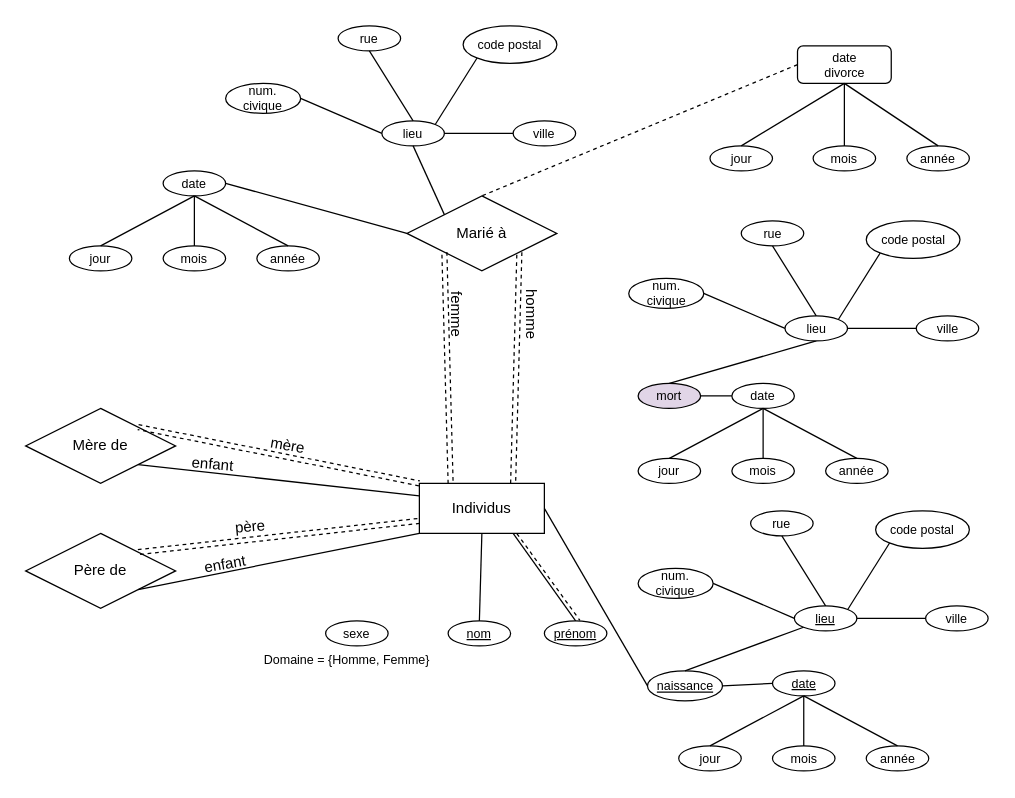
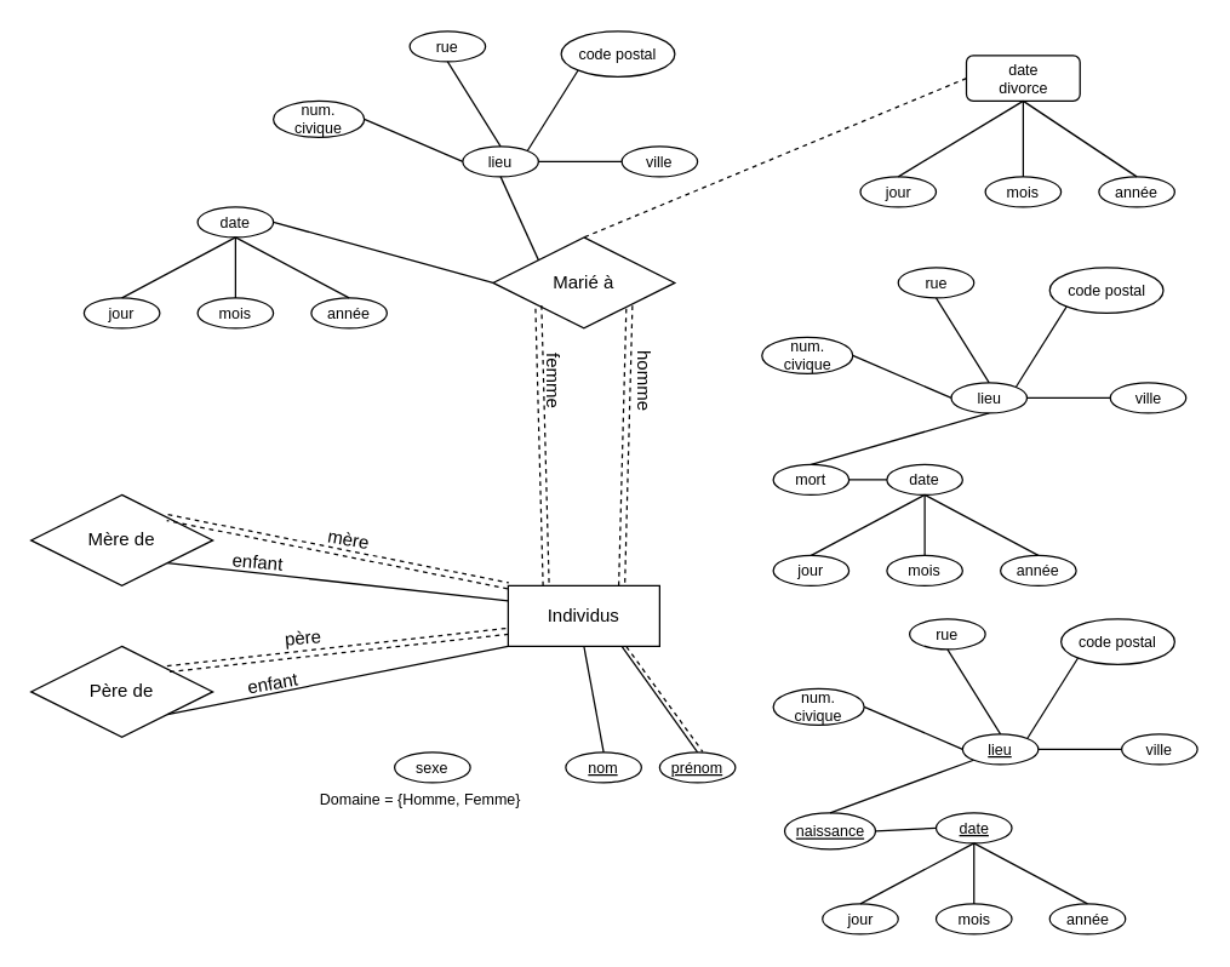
- <mxCell id="29" value="&lt;div&gt;mort&lt;/div&gt;" style="ellipse;whiteSpace=wrap;html=1;align=center;aspect=fixed;fontSize=10;fillColor=#e1d5e7;" parent="1" vertex="1"><mxGeometry x="510" y="306" width="50" height="20" as="geometry" /></mxCell>
+ <mxCell id="29" value="&lt;div&gt;mort&lt;/div&gt;" style="ellipse;whiteSpace=wrap;html=1;align=center;aspect=fixed;fontSize=10;" parent="1" vertex="1"><mxGeometry x="510" y="306" width="50" height="20" as="geometry" /></mxCell>
- <mxCell id="50" value="" style="endArrow=none;html=1;rounded=0;fontSize=10;exitX=1;exitY=0.5;exitDx=0;exitDy=0;entryX=0;entryY=0.5;entryDx=0;entryDy=0;" parent="1" source="2" target="39" edge="1"><mxGeometry relative="1" as="geometry"><mxPoint x="390" y="436" as="sourcePoint" /><mxPoint x="550" y="436" as="targetPoint" /></mxGeometry></mxCell>
- <mxCell id="48" value="&lt;div&gt;nom&lt;/div&gt;" style="ellipse;whiteSpace=wrap;html=1;align=center;fontStyle=4;fontSize=10;aspect=fixed;" parent="1" vertex="1"><mxGeometry x="358" y="496" width="50" height="20" as="geometry" /></mxCell>
+ <mxCell id="48" value="&lt;div&gt;nom&lt;/div&gt;" style="ellipse;whiteSpace=wrap;html=1;align=center;fontStyle=4;fontSize=10;aspect=fixed;" parent="1" vertex="1"><mxGeometry x="373" y="496" width="50" height="20" as="geometry" /></mxCell>
